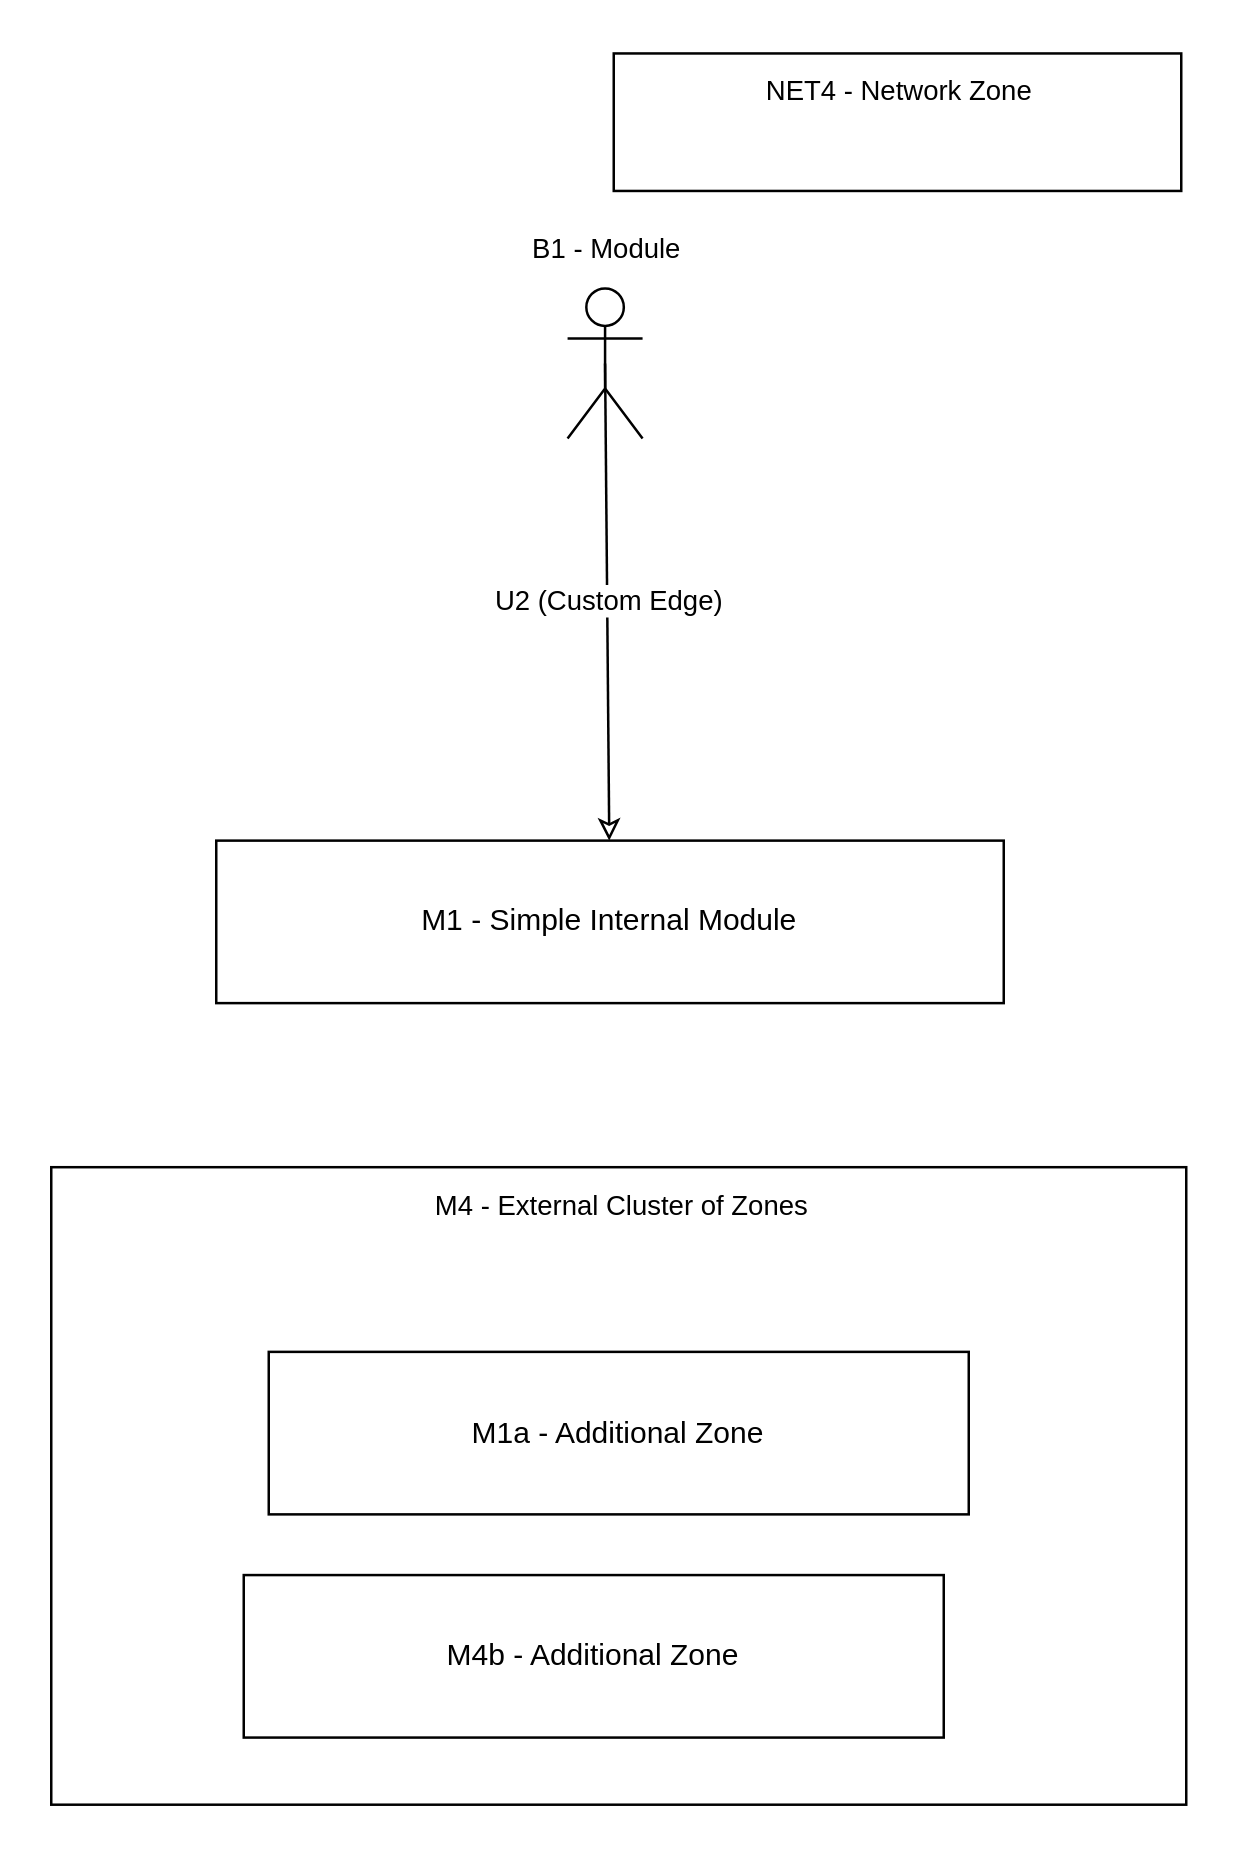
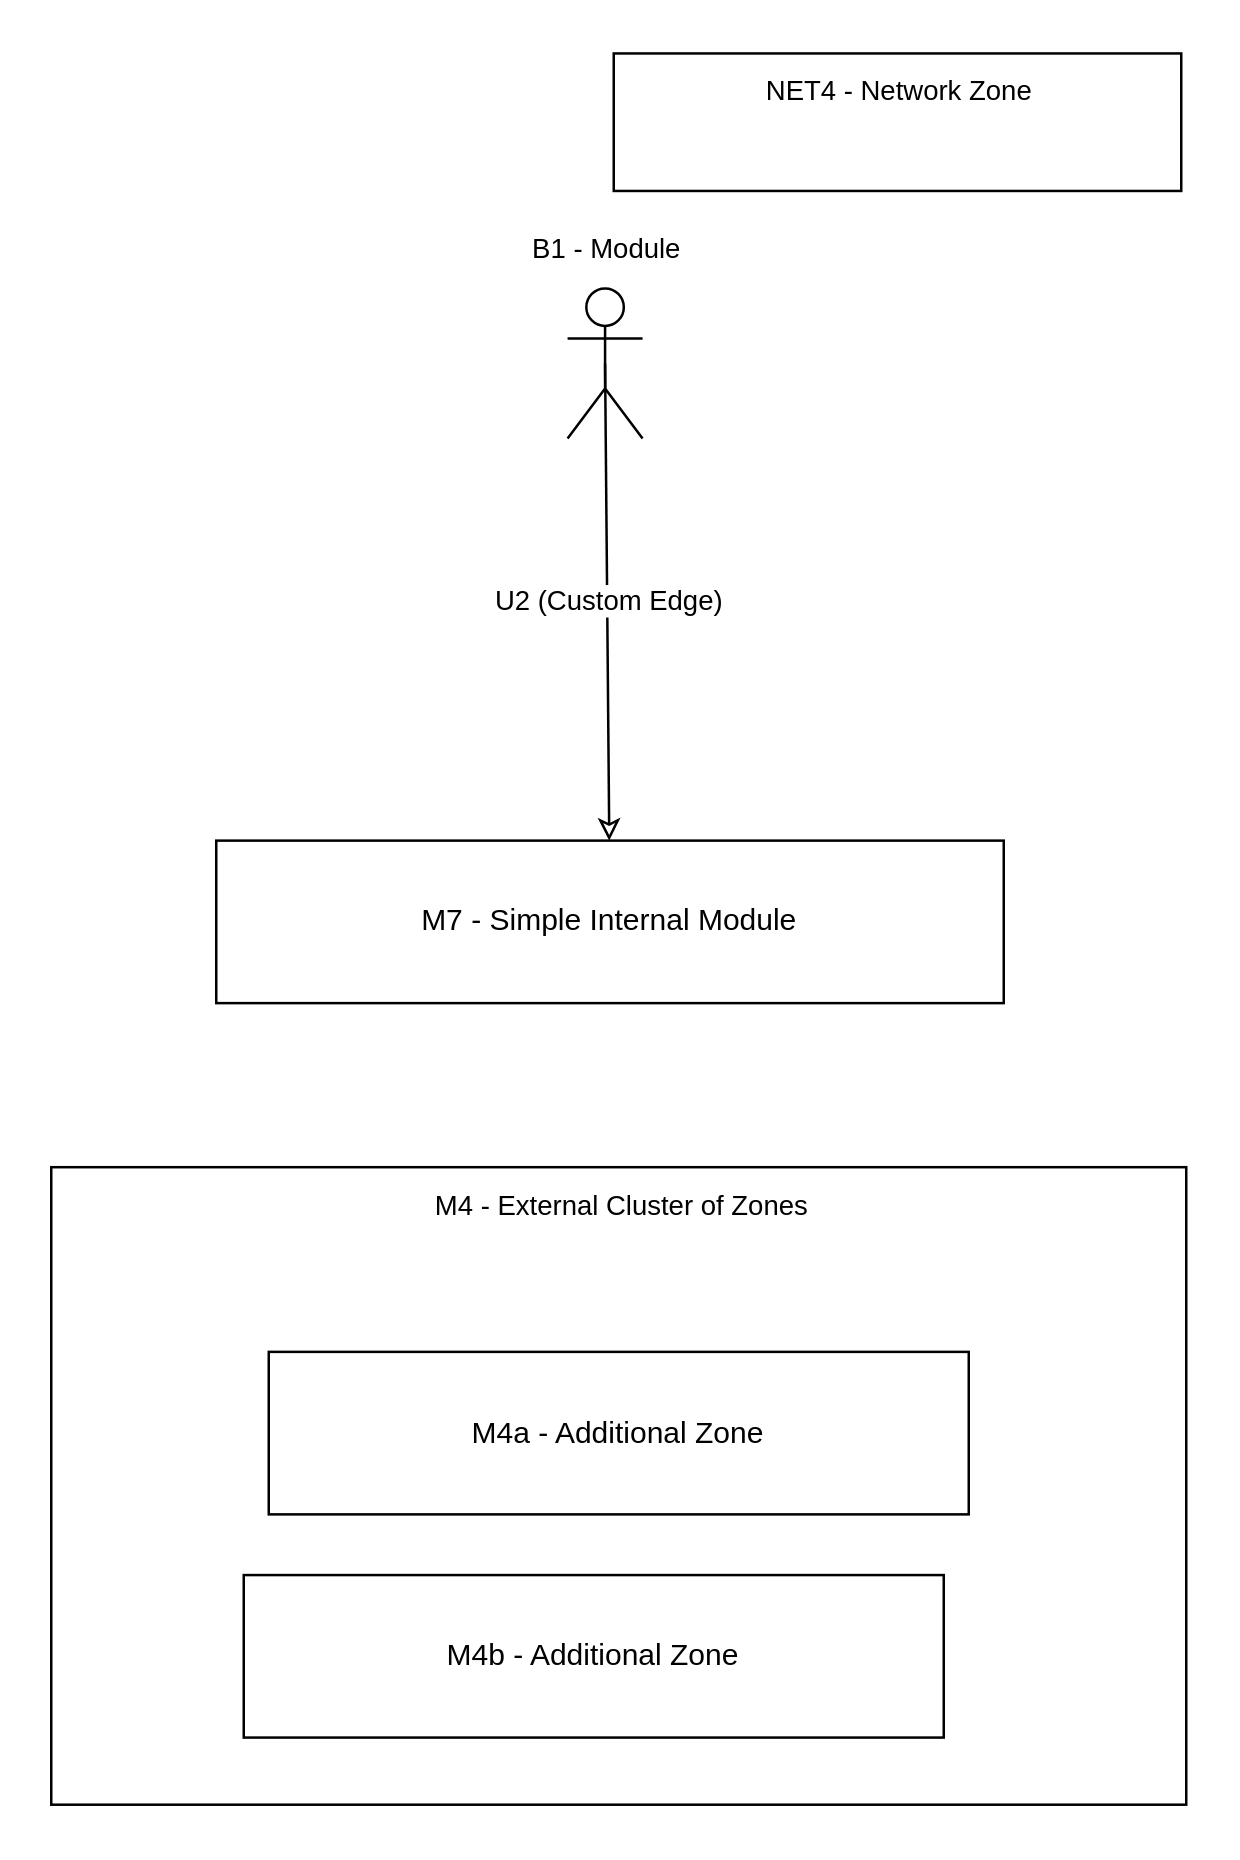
- <mxCell id="4" value="M1 - Simple Internal Module" data-type="simpleInternalNode" style="rounded=0;whiteSpace=wrap;html=1;" vertex="1" parent="1"><mxGeometry x="86" y="335.75" width="315" height="65" as="geometry" /></mxCell>
+ <mxCell id="4" value="M7 - Simple Internal Module" data-type="simpleInternalNode" style="rounded=0;whiteSpace=wrap;html=1;" vertex="1" parent="1"><mxGeometry x="86" y="335.75" width="315" height="65" as="geometry" /></mxCell>
- <mxCell id="11" value="M1a - Additional Zone" data-type="externalAdditional" style="rounded=0;whiteSpace=wrap;html=1;" vertex="1" parent="0"><mxGeometry x="107" y="540.252" width="280" height="65" as="geometry" /></mxCell>
+ <mxCell id="11" value="M4a - Additional Zone" data-type="externalAdditional" style="rounded=0;whiteSpace=wrap;html=1;" vertex="1" parent="0"><mxGeometry x="107" y="540.252" width="280" height="65" as="geometry" /></mxCell>
